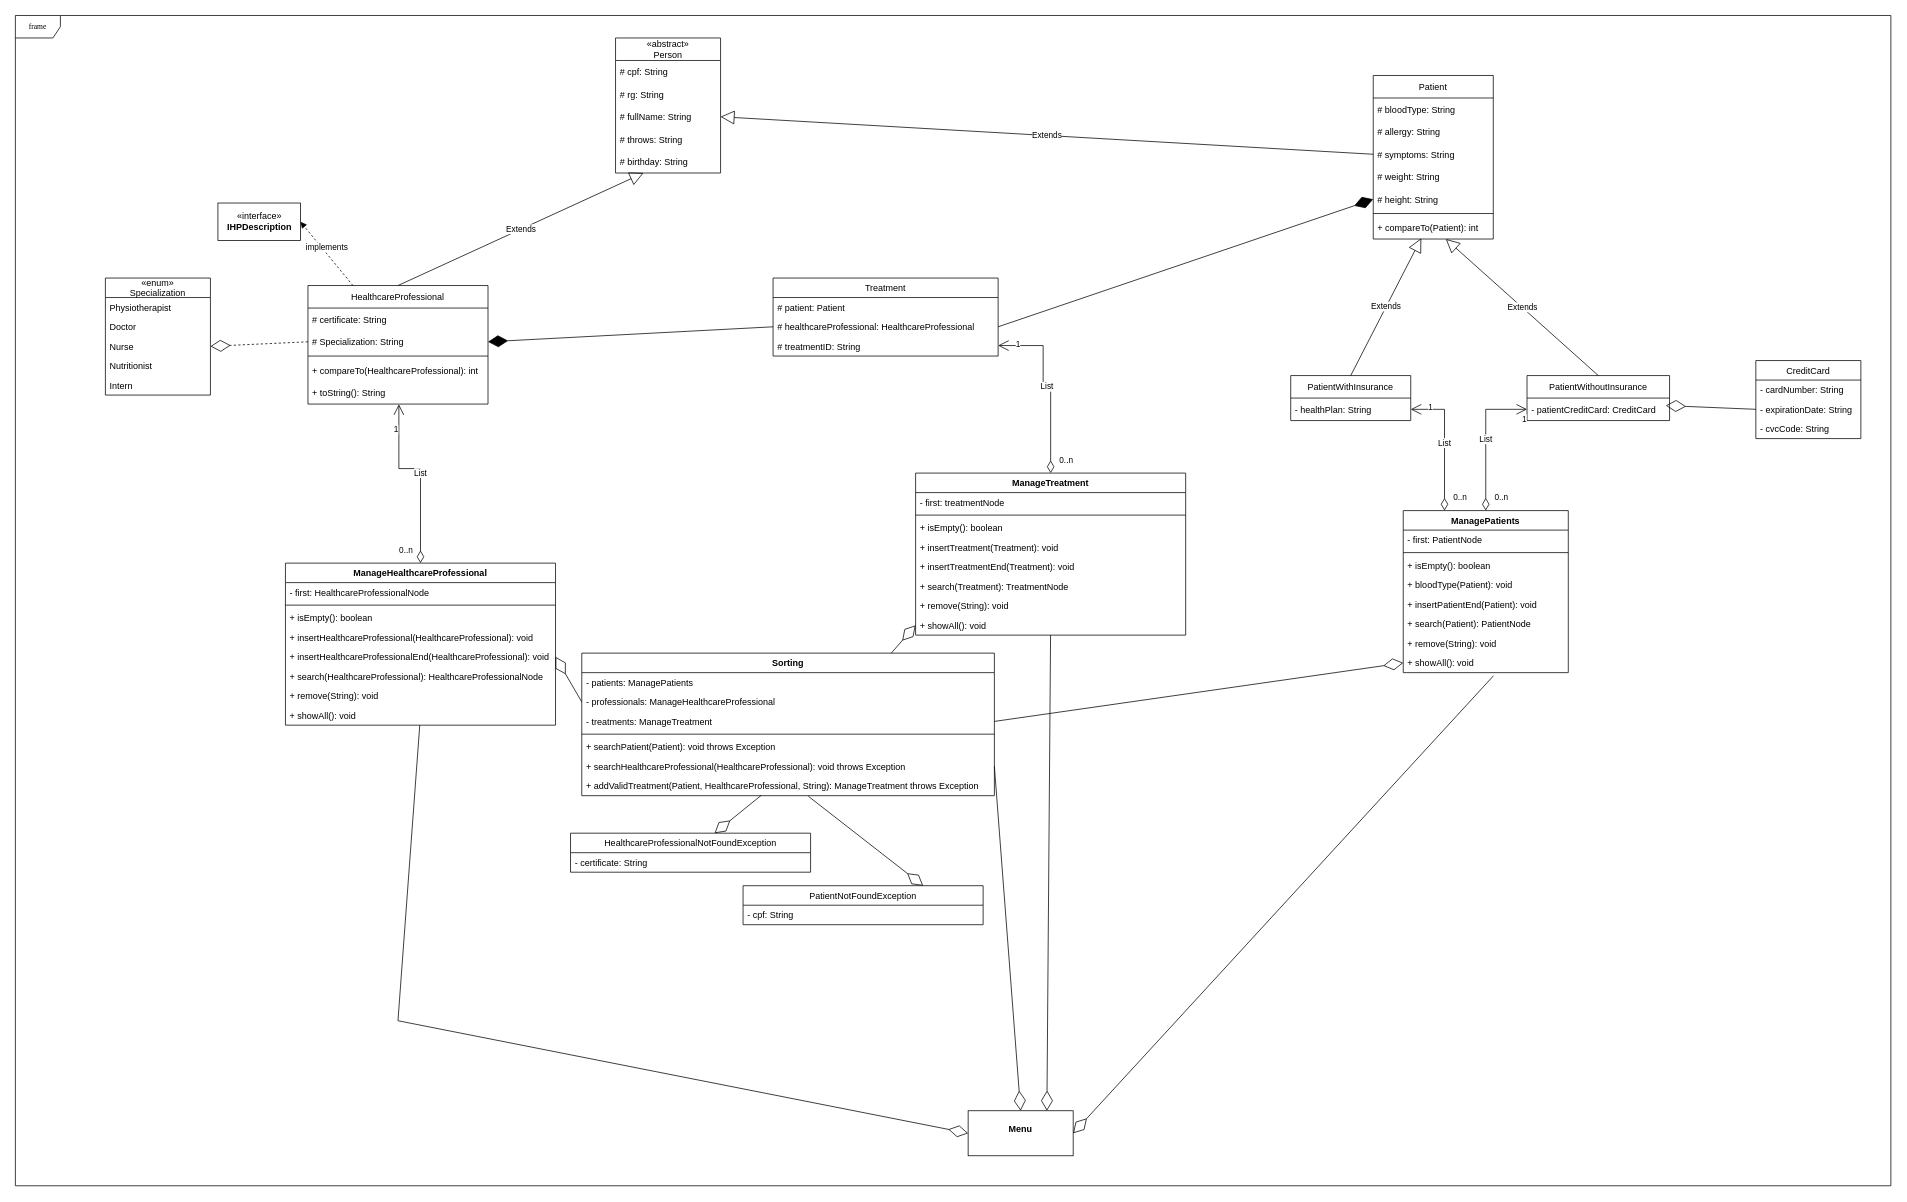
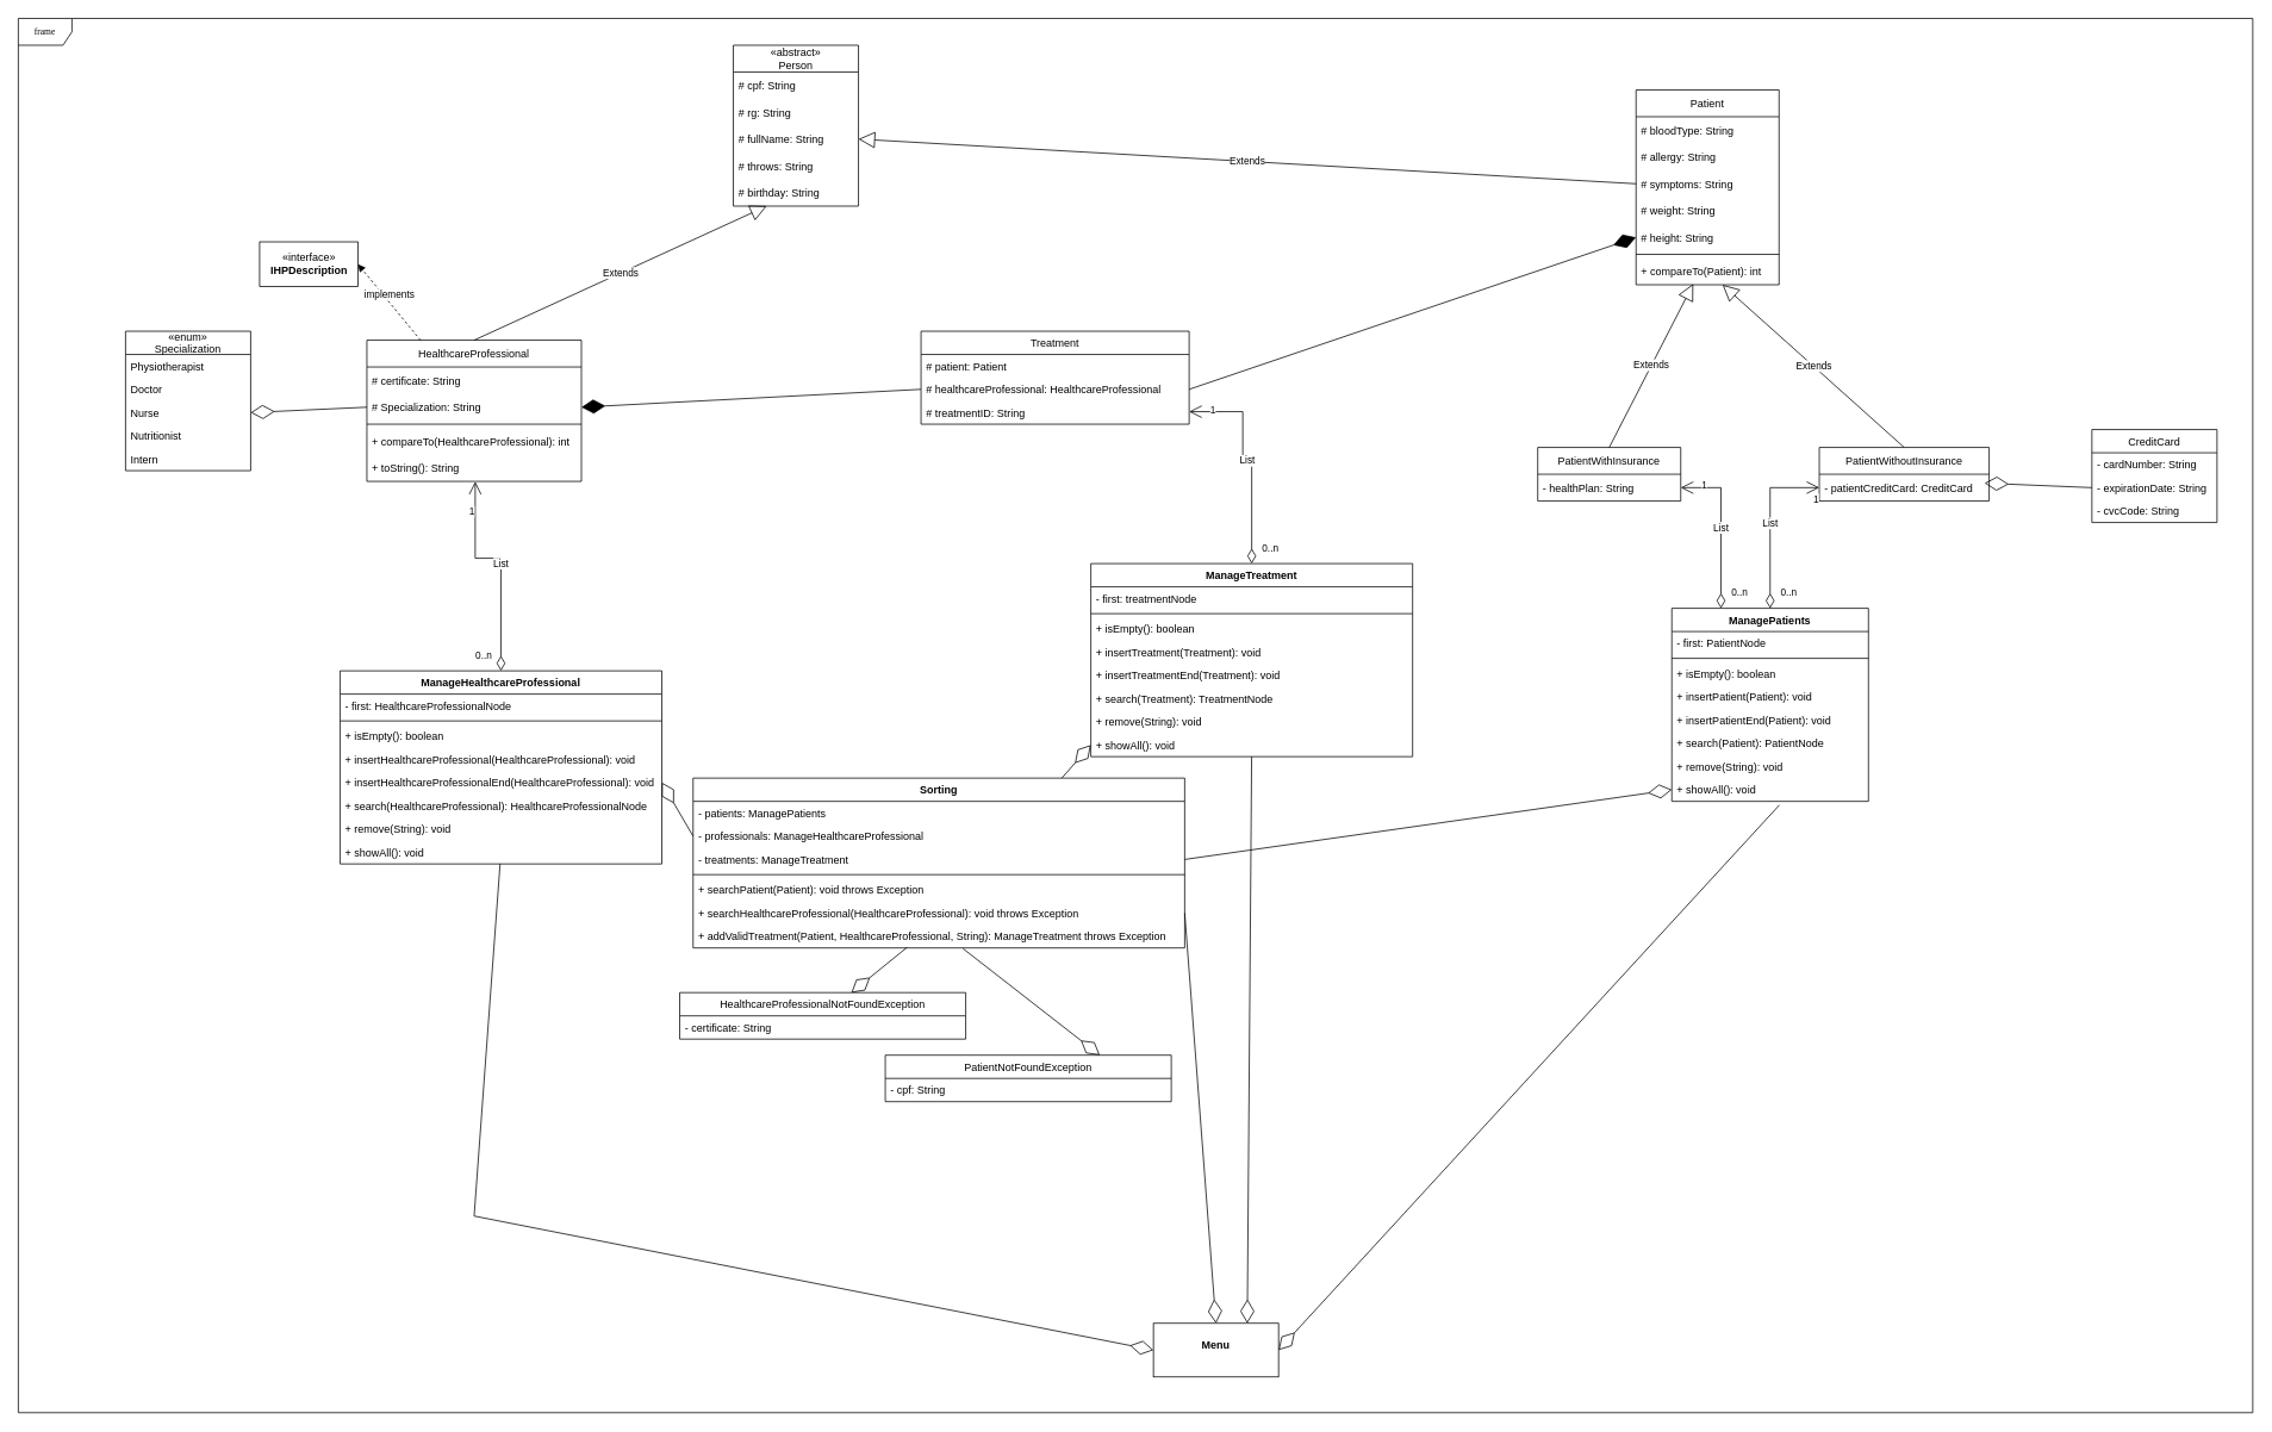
- <mxCell id="110" value="" style="endArrow=diamondThin;endFill=0;endSize=24;html=1;rounded=0;exitX=0;exitY=0.5;exitDx=0;exitDy=0;entryX=1;entryY=0.5;entryDx=0;entryDy=0;dashed=1;" edge="1" parent="1" source="20" target="28"><mxGeometry width="160" relative="1" as="geometry"><mxPoint x="240" y="590" as="sourcePoint" /><mxPoint x="400" y="590" as="targetPoint" /></mxGeometry></mxCell>
+ <mxCell id="110" value="" style="endArrow=diamondThin;endFill=0;endSize=24;html=1;rounded=0;exitX=0;exitY=0.5;exitDx=0;exitDy=0;entryX=1;entryY=0.5;entryDx=0;entryDy=0;" edge="1" parent="1" source="20" target="28"><mxGeometry width="160" relative="1" as="geometry"><mxPoint x="240" y="590" as="sourcePoint" /><mxPoint x="400" y="590" as="targetPoint" /></mxGeometry></mxCell>
- <mxCell id="47" value="+ bloodType(Patient): void" style="text;strokeColor=none;fillColor=none;align=left;verticalAlign=top;spacingLeft=4;spacingRight=4;overflow=hidden;rotatable=0;points=[[0,0.5],[1,0.5]];portConstraint=eastwest;" vertex="1" parent="43"><mxGeometry y="86" width="220" height="26" as="geometry" /></mxCell>
+ <mxCell id="47" value="+ insertPatient(Patient): void" style="text;strokeColor=none;fillColor=none;align=left;verticalAlign=top;spacingLeft=4;spacingRight=4;overflow=hidden;rotatable=0;points=[[0,0.5],[1,0.5]];portConstraint=eastwest;" vertex="1" parent="43"><mxGeometry y="86" width="220" height="26" as="geometry" /></mxCell>
